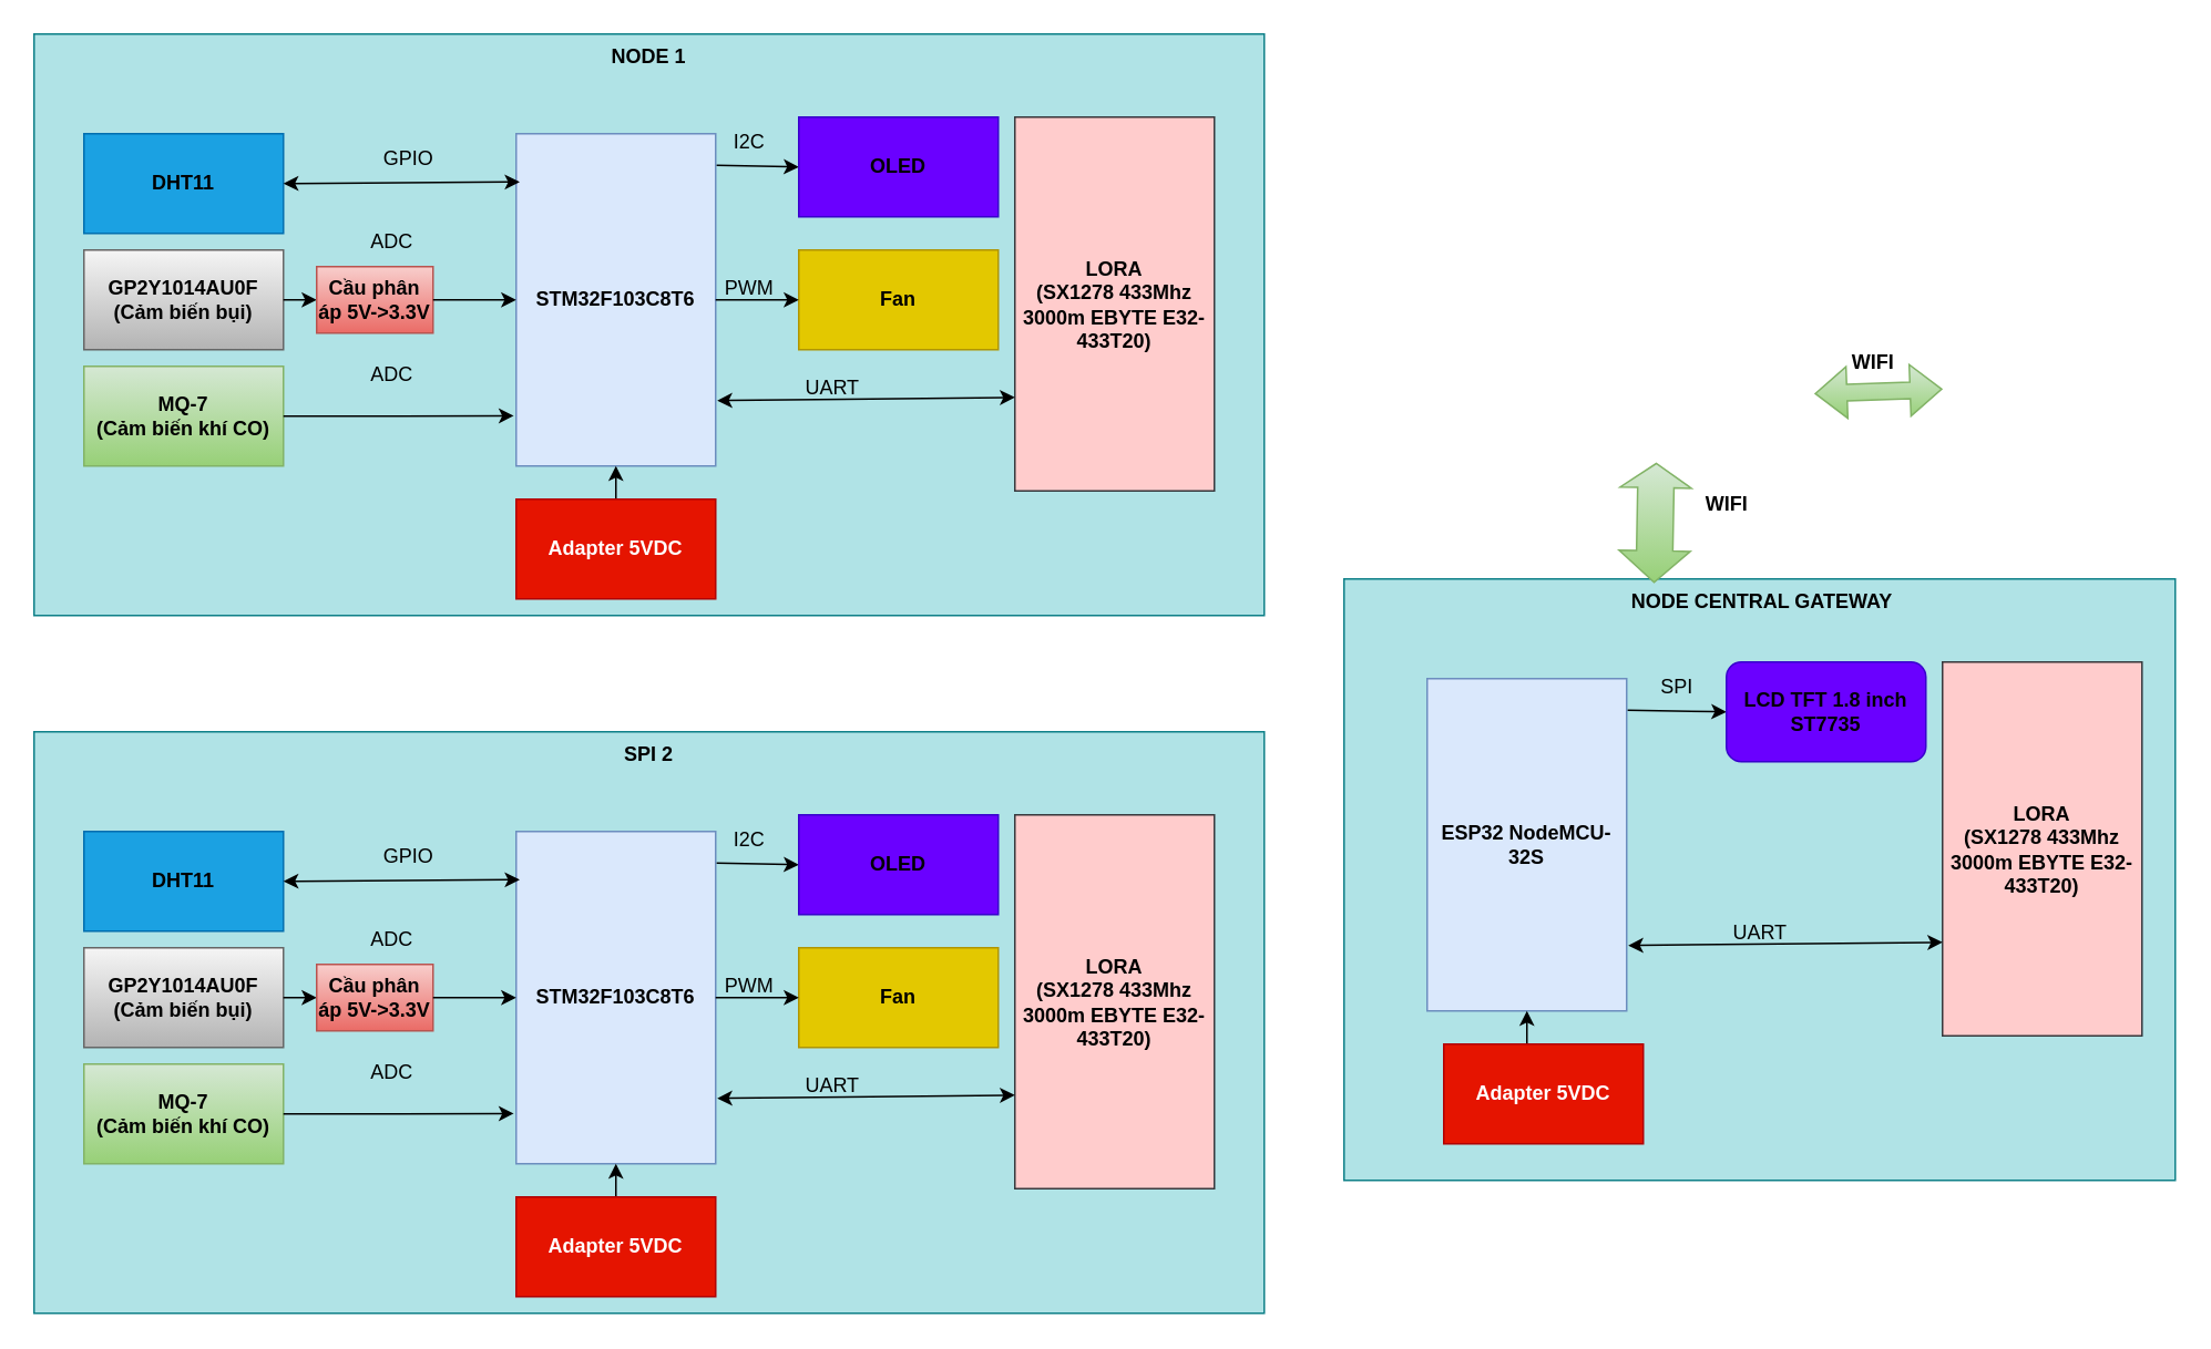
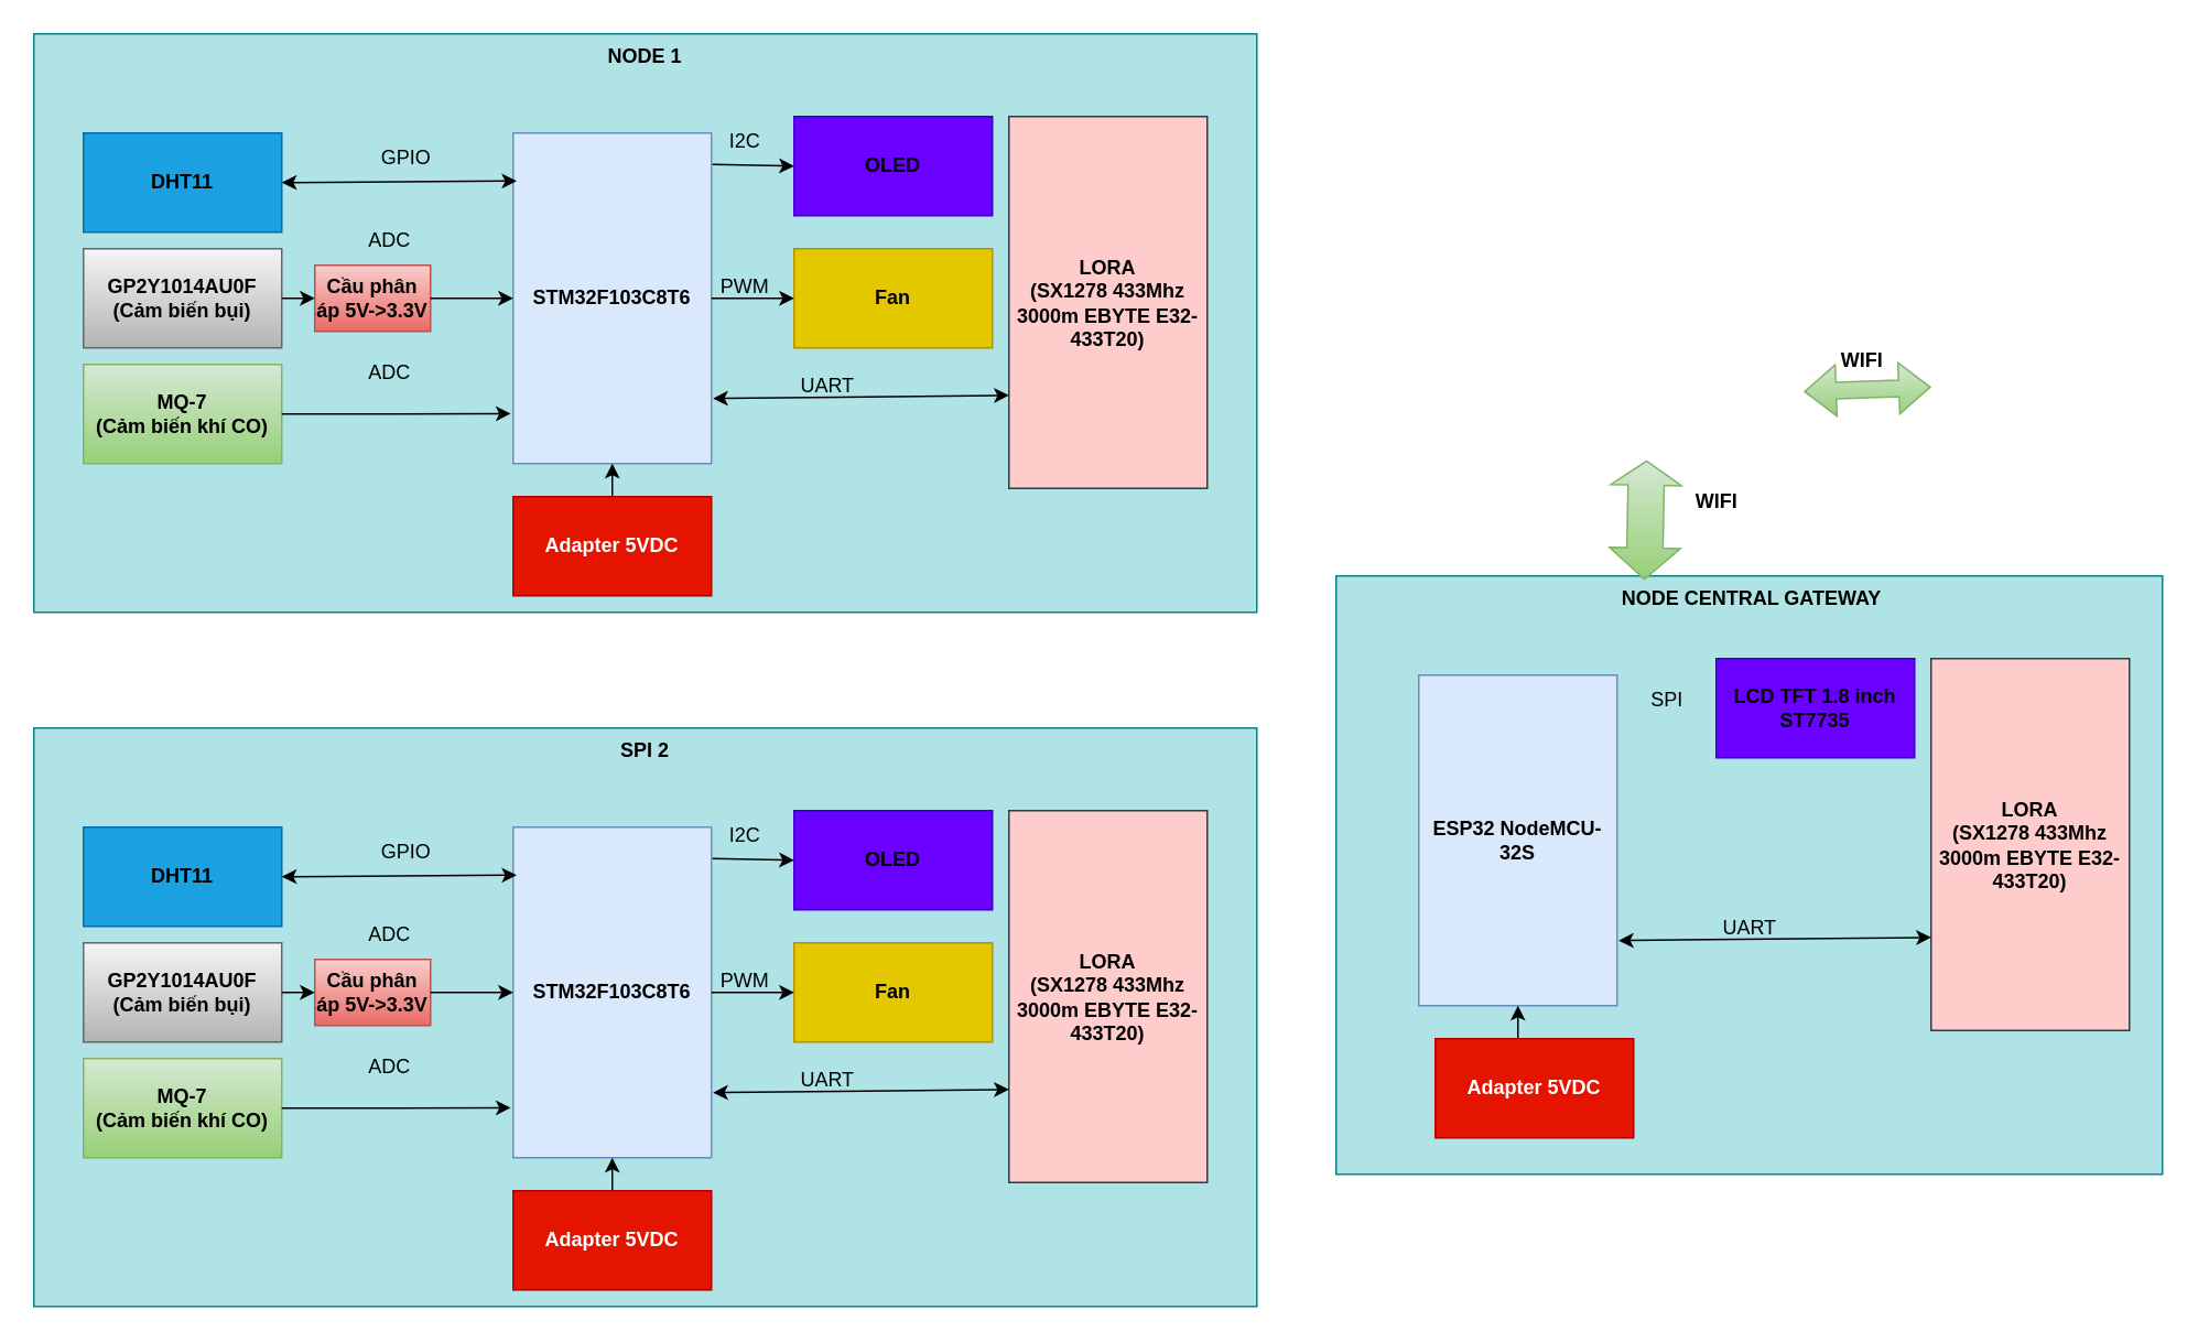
- <mxCell id="56" value="SPI" style="text;html=1;align=center;verticalAlign=middle;resizable=0;points=[];autosize=1;strokeColor=none;fillColor=none;" parent="1" vertex="1"><mxGeometry x="988" y="398" width="40" height="30" as="geometry" /></mxCell>
+ <mxCell id="56" value="SPI" style="text;html=1;align=center;verticalAlign=middle;resizable=0;points=[];autosize=1;strokeColor=none;fillColor=none;" parent="1" vertex="1"><mxGeometry x="988" y="408" width="40" height="30" as="geometry" /></mxCell>
- <mxCell id="54" value="" style="endArrow=classic;html=1;rounded=0;entryX=0;entryY=0.5;entryDx=0;entryDy=0;exitX=1.005;exitY=0.095;exitDx=0;exitDy=0;exitPerimeter=0;" parent="1" source="51" target="55" edge="1"><mxGeometry width="50" height="50" relative="1" as="geometry"><mxPoint x="958" y="458" as="sourcePoint" /><mxPoint x="1028" y="438" as="targetPoint" /></mxGeometry></mxCell>
- <mxCell id="55" value="&lt;font color=&quot;#000000&quot;&gt;&lt;b&gt;LCD TFT 1.8 inch ST7735&lt;/b&gt;&lt;/font&gt;" style="whiteSpace=wrap;html=1;fillColor=#6a00ff;fontColor=#ffffff;strokeColor=#3700CC;rounded=1;" parent="1" vertex="1"><mxGeometry x="1038" y="398" width="120" height="60" as="geometry" /></mxCell>
+ <mxCell id="55" value="&lt;font color=&quot;#000000&quot;&gt;&lt;b&gt;LCD TFT 1.8 inch ST7735&lt;/b&gt;&lt;/font&gt;" style="rounded=0;whiteSpace=wrap;html=1;fillColor=#6a00ff;fontColor=#ffffff;strokeColor=#3700CC;" parent="1" vertex="1"><mxGeometry x="1038" y="398" width="120" height="60" as="geometry" /></mxCell>
